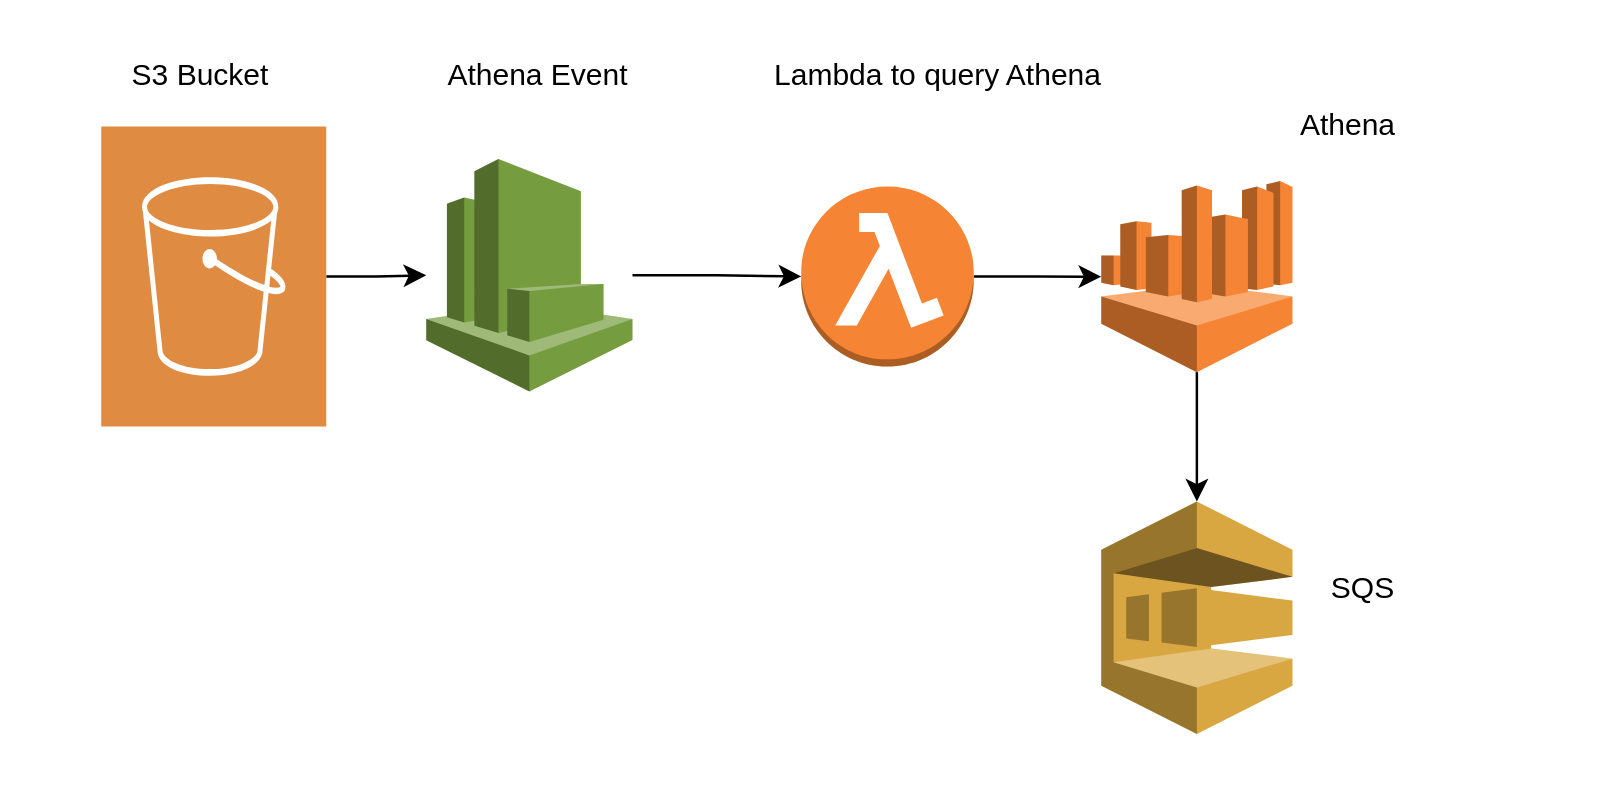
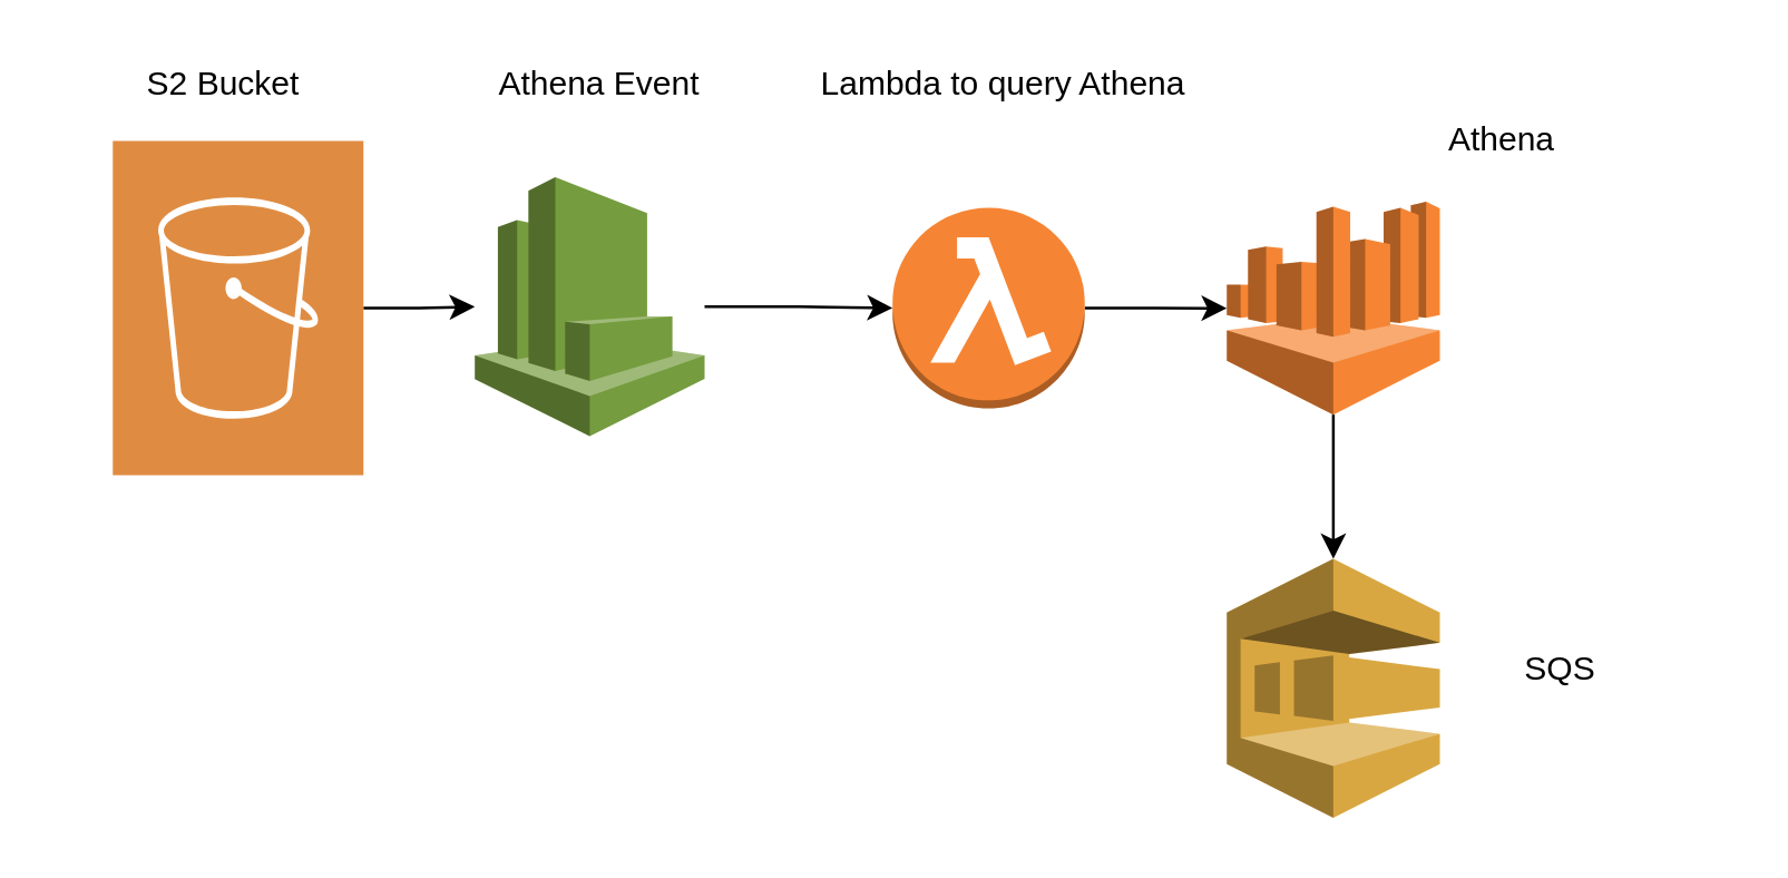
- <mxCell id="12" value="S3 Bucket" style="text;html=1;strokeColor=none;fillColor=none;align=center;verticalAlign=middle;whiteSpace=wrap;rounded=0;" vertex="1" parent="1"><mxGeometry x="20" y="20" width="120" height="20" as="geometry" /></mxCell>
+ <mxCell id="12" value="S2 Bucket" style="text;html=1;strokeColor=none;fillColor=none;align=center;verticalAlign=middle;whiteSpace=wrap;rounded=0;" vertex="1" parent="1"><mxGeometry x="20" y="20" width="120" height="20" as="geometry" /></mxCell>
- <mxCell id="14" value="Lambda to query Athena" style="text;html=1;strokeColor=none;fillColor=none;align=center;verticalAlign=middle;whiteSpace=wrap;rounded=0;" vertex="1" parent="1"><mxGeometry x="305" y="20" width="140" height="20" as="geometry" /></mxCell>
+ <mxCell id="14" value="Lambda to query Athena" style="text;html=1;strokeColor=none;fillColor=none;align=center;verticalAlign=middle;whiteSpace=wrap;rounded=0;" vertex="1" parent="1"><mxGeometry x="290" y="20" width="140" height="20" as="geometry" /></mxCell>
- <mxCell id="16" value="SQS" style="text;html=1;strokeColor=none;fillColor=none;align=center;verticalAlign=middle;whiteSpace=wrap;rounded=0;" vertex="1" parent="1"><mxGeometry x="525" y="225" width="40" height="20" as="geometry" /></mxCell>
+ <mxCell id="16" value="SQS" style="text;html=1;strokeColor=none;fillColor=none;align=center;verticalAlign=middle;whiteSpace=wrap;rounded=0;" vertex="1" parent="1"><mxGeometry x="540" y="230" width="40" height="20" as="geometry" /></mxCell>
